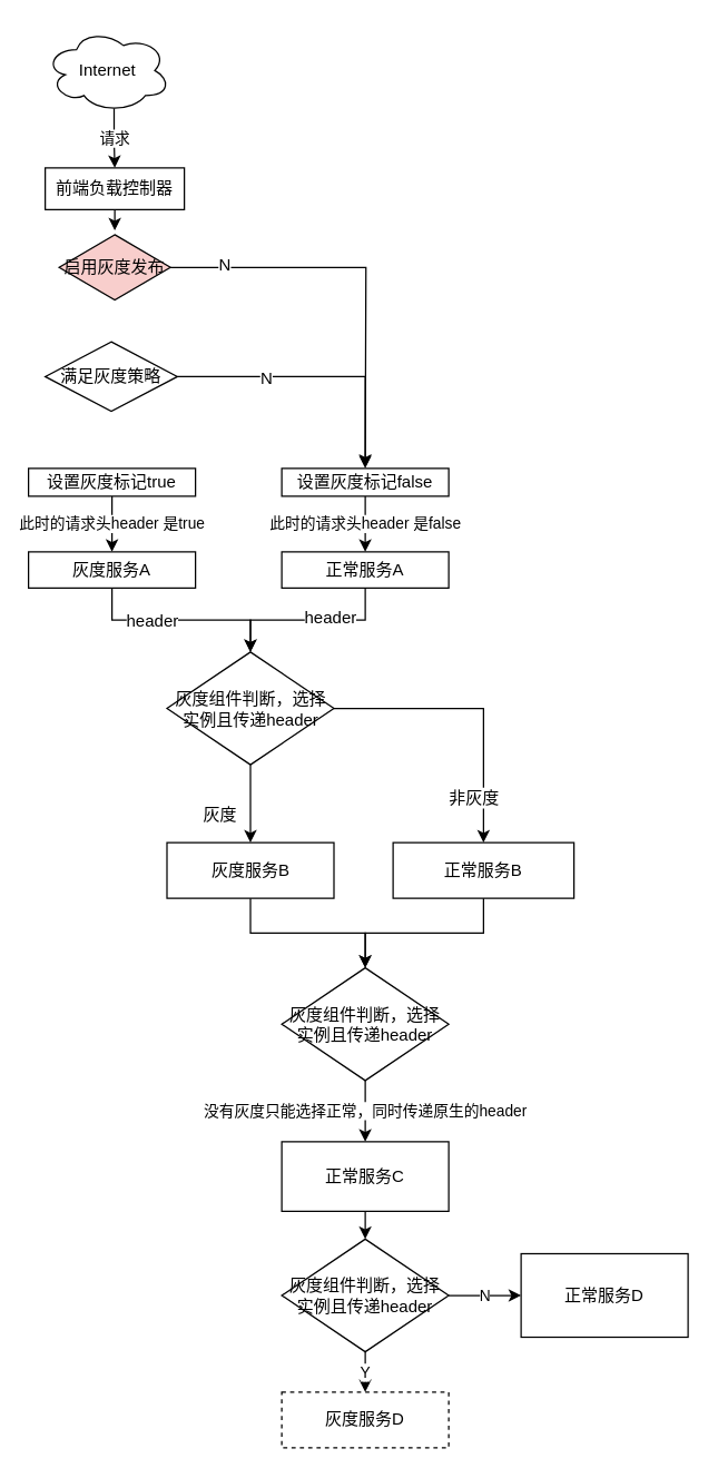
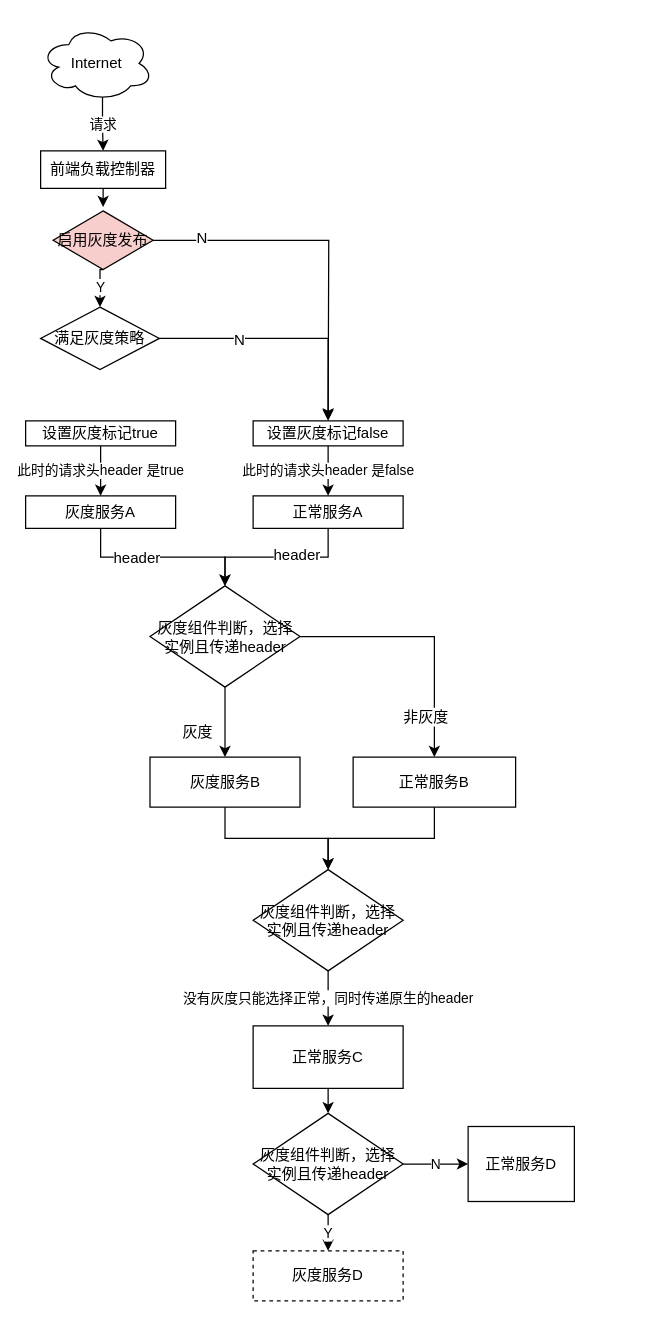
+ <mxCell id="14" value="Y" style="edgeStyle=orthogonalEdgeStyle;rounded=0;orthogonalLoop=1;jettySize=auto;html=1;exitX=0.5;exitY=1;exitDx=0;exitDy=0;entryX=0.5;entryY=0;entryDx=0;entryDy=0;" edge="1" parent="2" source="15" target="7"><mxGeometry relative="1" as="geometry" /></mxCell>
- <mxCell id="40" value="正常服务D" style="rounded=0;whiteSpace=wrap;html=1;" vertex="1" parent="2"><mxGeometry x="354" y="880.5" width="120" height="60" as="geometry" /></mxCell>
+ <mxCell id="40" value="正常服务D" style="rounded=0;whiteSpace=wrap;html=1;" vertex="1" parent="2"><mxGeometry x="354" y="880.5" width="85" height="60" as="geometry" /></mxCell>
